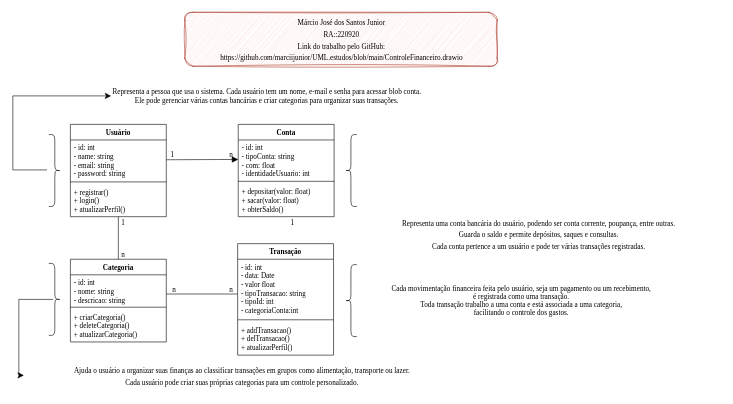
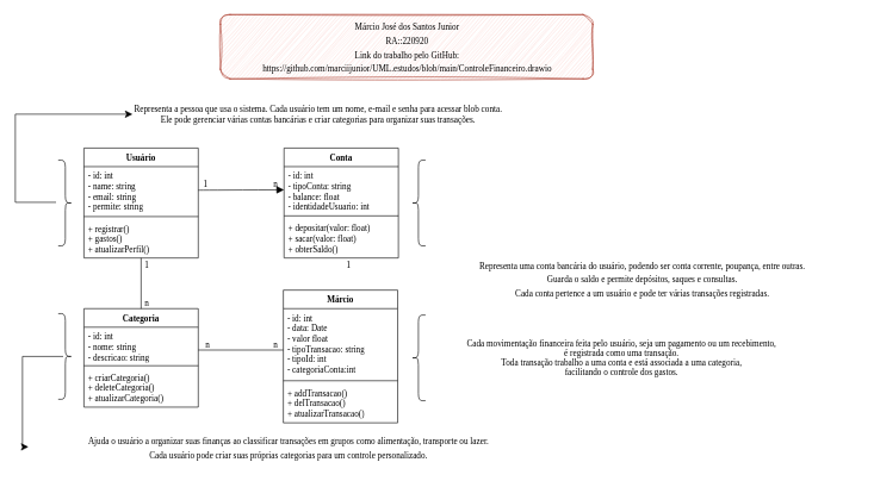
- <mxCell id="3" value="- id: int&lt;div&gt;- name: string&lt;/div&gt;&lt;div&gt;- email: string&lt;/div&gt;&lt;div&gt;- password: string&lt;/div&gt;" style="text;strokeColor=none;fillColor=none;align=left;verticalAlign=top;spacingLeft=4;spacingRight=4;overflow=hidden;rotatable=0;points=[[0,0.5],[1,0.5]];portConstraint=eastwest;whiteSpace=wrap;html=1;fontFamily=Verdana;" vertex="1" parent="2"><mxGeometry y="26" width="160" height="66" as="geometry" /></mxCell>
+ <mxCell id="3" value="- id: int&lt;div&gt;- name: string&lt;/div&gt;&lt;div&gt;- email: string&lt;/div&gt;&lt;div&gt;- permite: string&lt;/div&gt;" style="text;strokeColor=none;fillColor=none;align=left;verticalAlign=top;spacingLeft=4;spacingRight=4;overflow=hidden;rotatable=0;points=[[0,0.5],[1,0.5]];portConstraint=eastwest;whiteSpace=wrap;html=1;fontFamily=Verdana;" vertex="1" parent="2"><mxGeometry y="26" width="160" height="66" as="geometry" /></mxCell>
- <mxCell id="7" value="- id: int&lt;div&gt;- tipoConta: string&lt;/div&gt;&lt;div&gt;- com: float&lt;/div&gt;&lt;div&gt;- identidadeUsuario: int&lt;/div&gt;" style="text;strokeColor=none;fillColor=none;align=left;verticalAlign=top;spacingLeft=4;spacingRight=4;overflow=hidden;rotatable=0;points=[[0,0.5],[1,0.5]];portConstraint=eastwest;whiteSpace=wrap;html=1;fontFamily=Verdana;" vertex="1" parent="6"><mxGeometry y="26" width="160" height="65" as="geometry" /></mxCell>
+ <mxCell id="7" value="- id: int&lt;div&gt;- tipoConta: string&lt;/div&gt;&lt;div&gt;- balance: float&lt;/div&gt;&lt;div&gt;- identidadeUsuario: int&lt;/div&gt;" style="text;strokeColor=none;fillColor=none;align=left;verticalAlign=top;spacingLeft=4;spacingRight=4;overflow=hidden;rotatable=0;points=[[0,0.5],[1,0.5]];portConstraint=eastwest;whiteSpace=wrap;html=1;fontFamily=Verdana;" vertex="1" parent="6"><mxGeometry y="26" width="160" height="65" as="geometry" /></mxCell>
- <mxCell id="5" value="+ registrar()&lt;div&gt;+ login()&lt;/div&gt;&lt;div&gt;+ atualizarPerfil()&lt;/div&gt;" style="text;strokeColor=none;fillColor=none;align=left;verticalAlign=top;spacingLeft=4;spacingRight=4;overflow=hidden;rotatable=0;points=[[0,0.5],[1,0.5]];portConstraint=eastwest;whiteSpace=wrap;html=1;fontFamily=Verdana;" vertex="1" parent="2"><mxGeometry y="100" width="160" height="54" as="geometry" /></mxCell>
+ <mxCell id="5" value="+ registrar()&lt;div&gt;+ gastos()&lt;/div&gt;&lt;div&gt;+ atualizarPerfil()&lt;/div&gt;" style="text;strokeColor=none;fillColor=none;align=left;verticalAlign=top;spacingLeft=4;spacingRight=4;overflow=hidden;rotatable=0;points=[[0,0.5],[1,0.5]];portConstraint=eastwest;whiteSpace=wrap;html=1;fontFamily=Verdana;" vertex="1" parent="2"><mxGeometry y="100" width="160" height="54" as="geometry" /></mxCell>
- <mxCell id="10" value="Transação" style="swimlane;fontStyle=1;align=center;verticalAlign=top;childLayout=stackLayout;horizontal=1;startSize=26;horizontalStack=0;resizeParent=1;resizeParentMax=0;resizeLast=0;collapsible=1;marginBottom=0;whiteSpace=wrap;html=1;fontFamily=Verdana;" vertex="1" parent="1"><mxGeometry x="395" y="406" width="160" height="186" as="geometry" /></mxCell>
+ <mxCell id="10" value="Márcio" style="swimlane;fontStyle=1;align=center;verticalAlign=top;childLayout=stackLayout;horizontal=1;startSize=26;horizontalStack=0;resizeParent=1;resizeParentMax=0;resizeLast=0;collapsible=1;marginBottom=0;whiteSpace=wrap;html=1;fontFamily=Verdana;" vertex="1" parent="1"><mxGeometry x="395" y="406" width="160" height="186" as="geometry" /></mxCell>
- <mxCell id="13" value="+ addTransacao()&lt;div&gt;+ delTransacao()&lt;/div&gt;&lt;div&gt;+ atualizarPerfil()&lt;/div&gt;" style="text;strokeColor=none;fillColor=none;align=left;verticalAlign=top;spacingLeft=4;spacingRight=4;overflow=hidden;rotatable=0;points=[[0,0.5],[1,0.5]];portConstraint=eastwest;whiteSpace=wrap;html=1;fontFamily=Verdana;" vertex="1" parent="10"><mxGeometry y="131" width="160" height="55" as="geometry" /></mxCell>
+ <mxCell id="13" value="+ addTransacao()&lt;div&gt;+ delTransacao()&lt;/div&gt;&lt;div&gt;+ atualizarTransacao()&lt;/div&gt;" style="text;strokeColor=none;fillColor=none;align=left;verticalAlign=top;spacingLeft=4;spacingRight=4;overflow=hidden;rotatable=0;points=[[0,0.5],[1,0.5]];portConstraint=eastwest;whiteSpace=wrap;html=1;fontFamily=Verdana;" vertex="1" parent="10"><mxGeometry y="131" width="160" height="55" as="geometry" /></mxCell>
